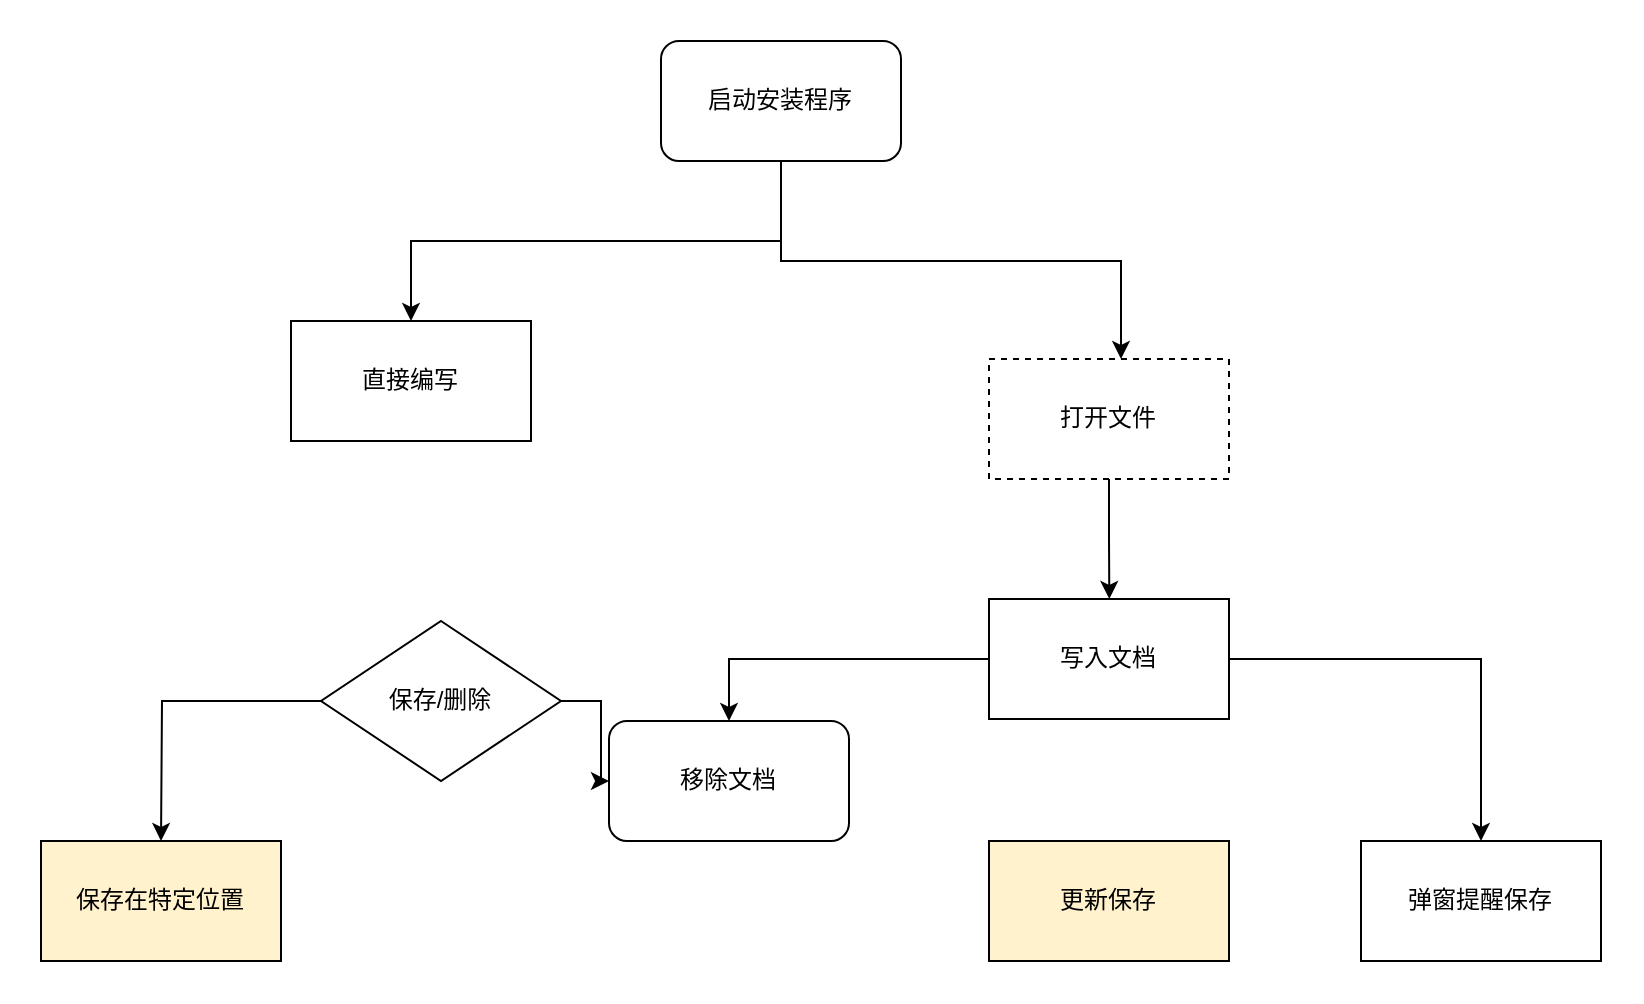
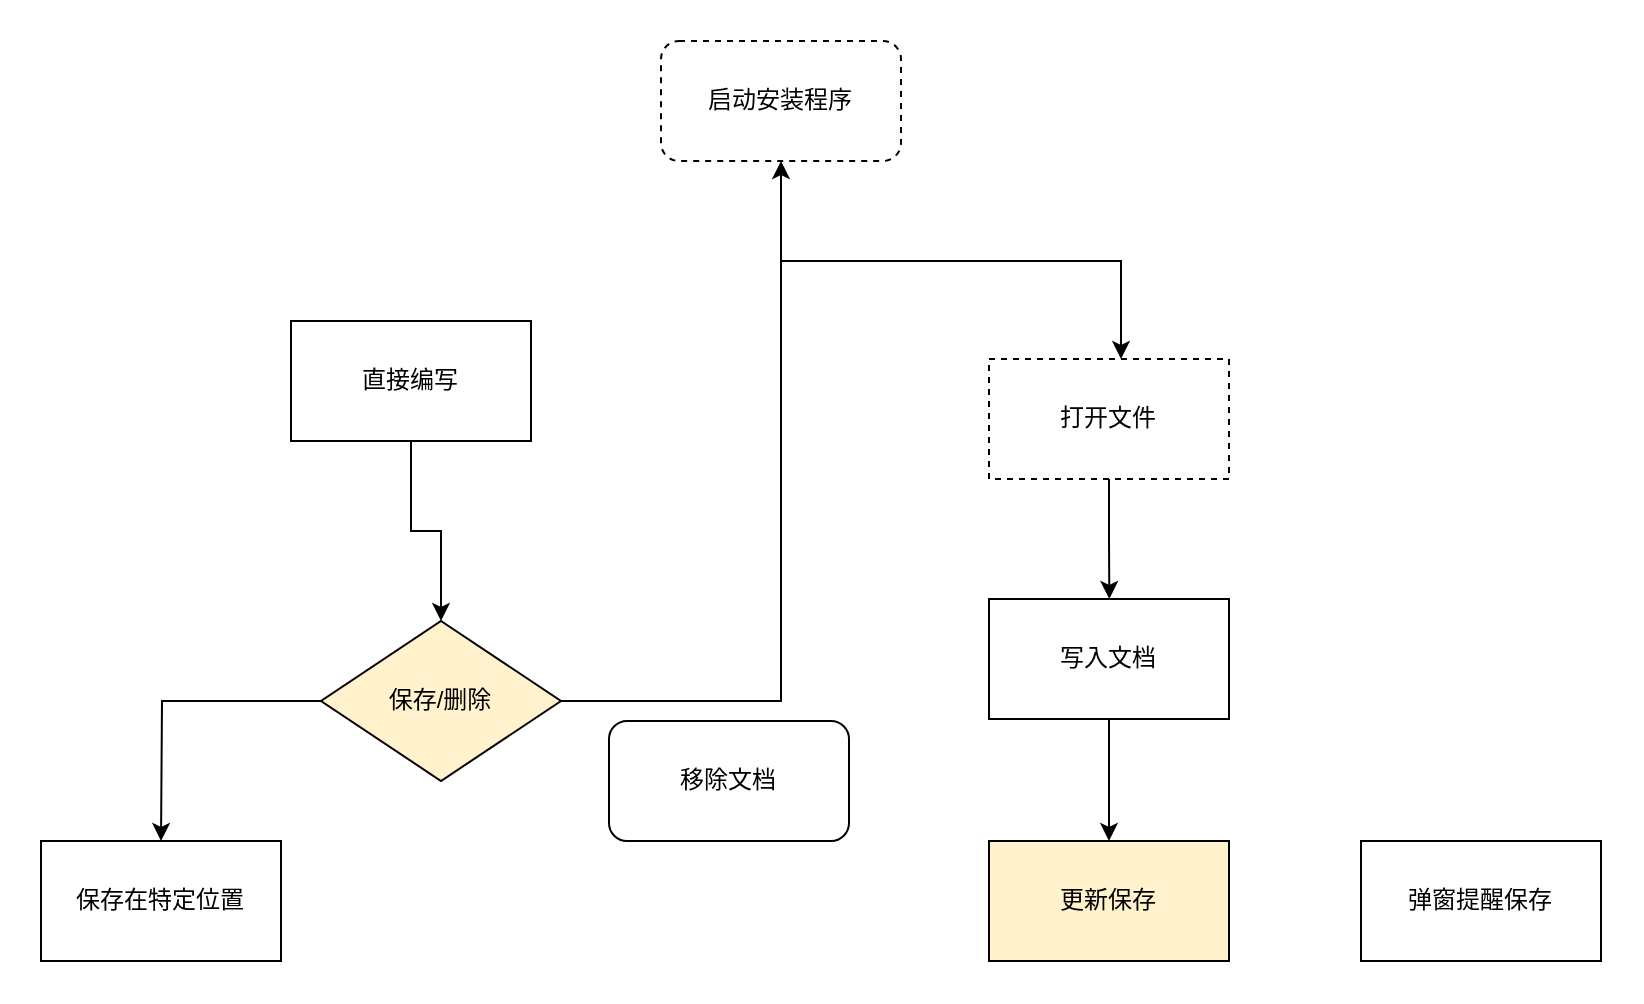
- <mxCell id="3" value="启动安装程序" style="rounded=1;whiteSpace=wrap;html=1;" vertex="1" parent="1"><mxGeometry x="330" y="20" width="120" height="60" as="geometry" /></mxCell>
+ <mxCell id="3" value="启动安装程序" style="rounded=1;whiteSpace=wrap;html=1;dashed=1;" vertex="1" parent="1"><mxGeometry x="330" y="20" width="120" height="60" as="geometry" /></mxCell>
- <mxCell id="2" style="edgeStyle=orthogonalEdgeStyle;rounded=0;orthogonalLoop=1;jettySize=auto;html=1;exitX=0.5;exitY=1;exitDx=0;exitDy=0;" edge="1" parent="1" source="3" target="5"><mxGeometry relative="1" as="geometry" /></mxCell>
+ <mxCell id="4" style="edgeStyle=orthogonalEdgeStyle;rounded=0;orthogonalLoop=1;jettySize=auto;html=1;exitX=0.5;exitY=1;exitDx=0;exitDy=0;" edge="1" parent="1" source="5" target="8"><mxGeometry relative="1" as="geometry" /></mxCell>
- <mxCell id="13" style="edgeStyle=orthogonalEdgeStyle;rounded=0;orthogonalLoop=1;jettySize=auto;html=1;" edge="1" parent="1" source="15" target="10"><mxGeometry relative="1" as="geometry" /></mxCell>
+ <mxCell id="13" style="edgeStyle=orthogonalEdgeStyle;rounded=0;orthogonalLoop=1;jettySize=auto;html=1;" edge="1" parent="1" source="15" target="16"><mxGeometry relative="1" as="geometry" /></mxCell>
- <mxCell id="14" style="edgeStyle=orthogonalEdgeStyle;rounded=0;orthogonalLoop=1;jettySize=auto;html=1;" edge="1" parent="1" source="15" target="18"><mxGeometry relative="1" as="geometry" /></mxCell>
- <mxCell id="8" value="保存/删除" style="rhombus;whiteSpace=wrap;html=1;" vertex="1" parent="1"><mxGeometry x="160" y="310" width="120" height="80" as="geometry" /></mxCell>
+ <mxCell id="8" value="保存/删除" style="rhombus;whiteSpace=wrap;html=1;fillColor=#fff2cc;" vertex="1" parent="1"><mxGeometry x="160" y="310" width="120" height="80" as="geometry" /></mxCell>
- <mxCell id="7" style="edgeStyle=orthogonalEdgeStyle;rounded=0;orthogonalLoop=1;jettySize=auto;html=1;exitX=1;exitY=0.5;exitDx=0;exitDy=0;" edge="1" parent="1" source="8" target="10"><mxGeometry relative="1" as="geometry" /></mxCell>
+ <mxCell id="7" style="edgeStyle=orthogonalEdgeStyle;rounded=0;orthogonalLoop=1;jettySize=auto;html=1;exitX=1;exitY=0.5;exitDx=0;exitDy=0;" edge="1" parent="1" source="8" target="3"><mxGeometry relative="1" as="geometry" /></mxCell>
- <mxCell id="9" value="保存在特定位置" style="rounded=0;whiteSpace=wrap;html=1;fillColor=#fff2cc;" vertex="1" parent="1"><mxGeometry x="20" y="420" width="120" height="60" as="geometry" /></mxCell>
+ <mxCell id="9" value="保存在特定位置" style="rounded=0;whiteSpace=wrap;html=1;" vertex="1" parent="1"><mxGeometry x="20" y="420" width="120" height="60" as="geometry" /></mxCell>
